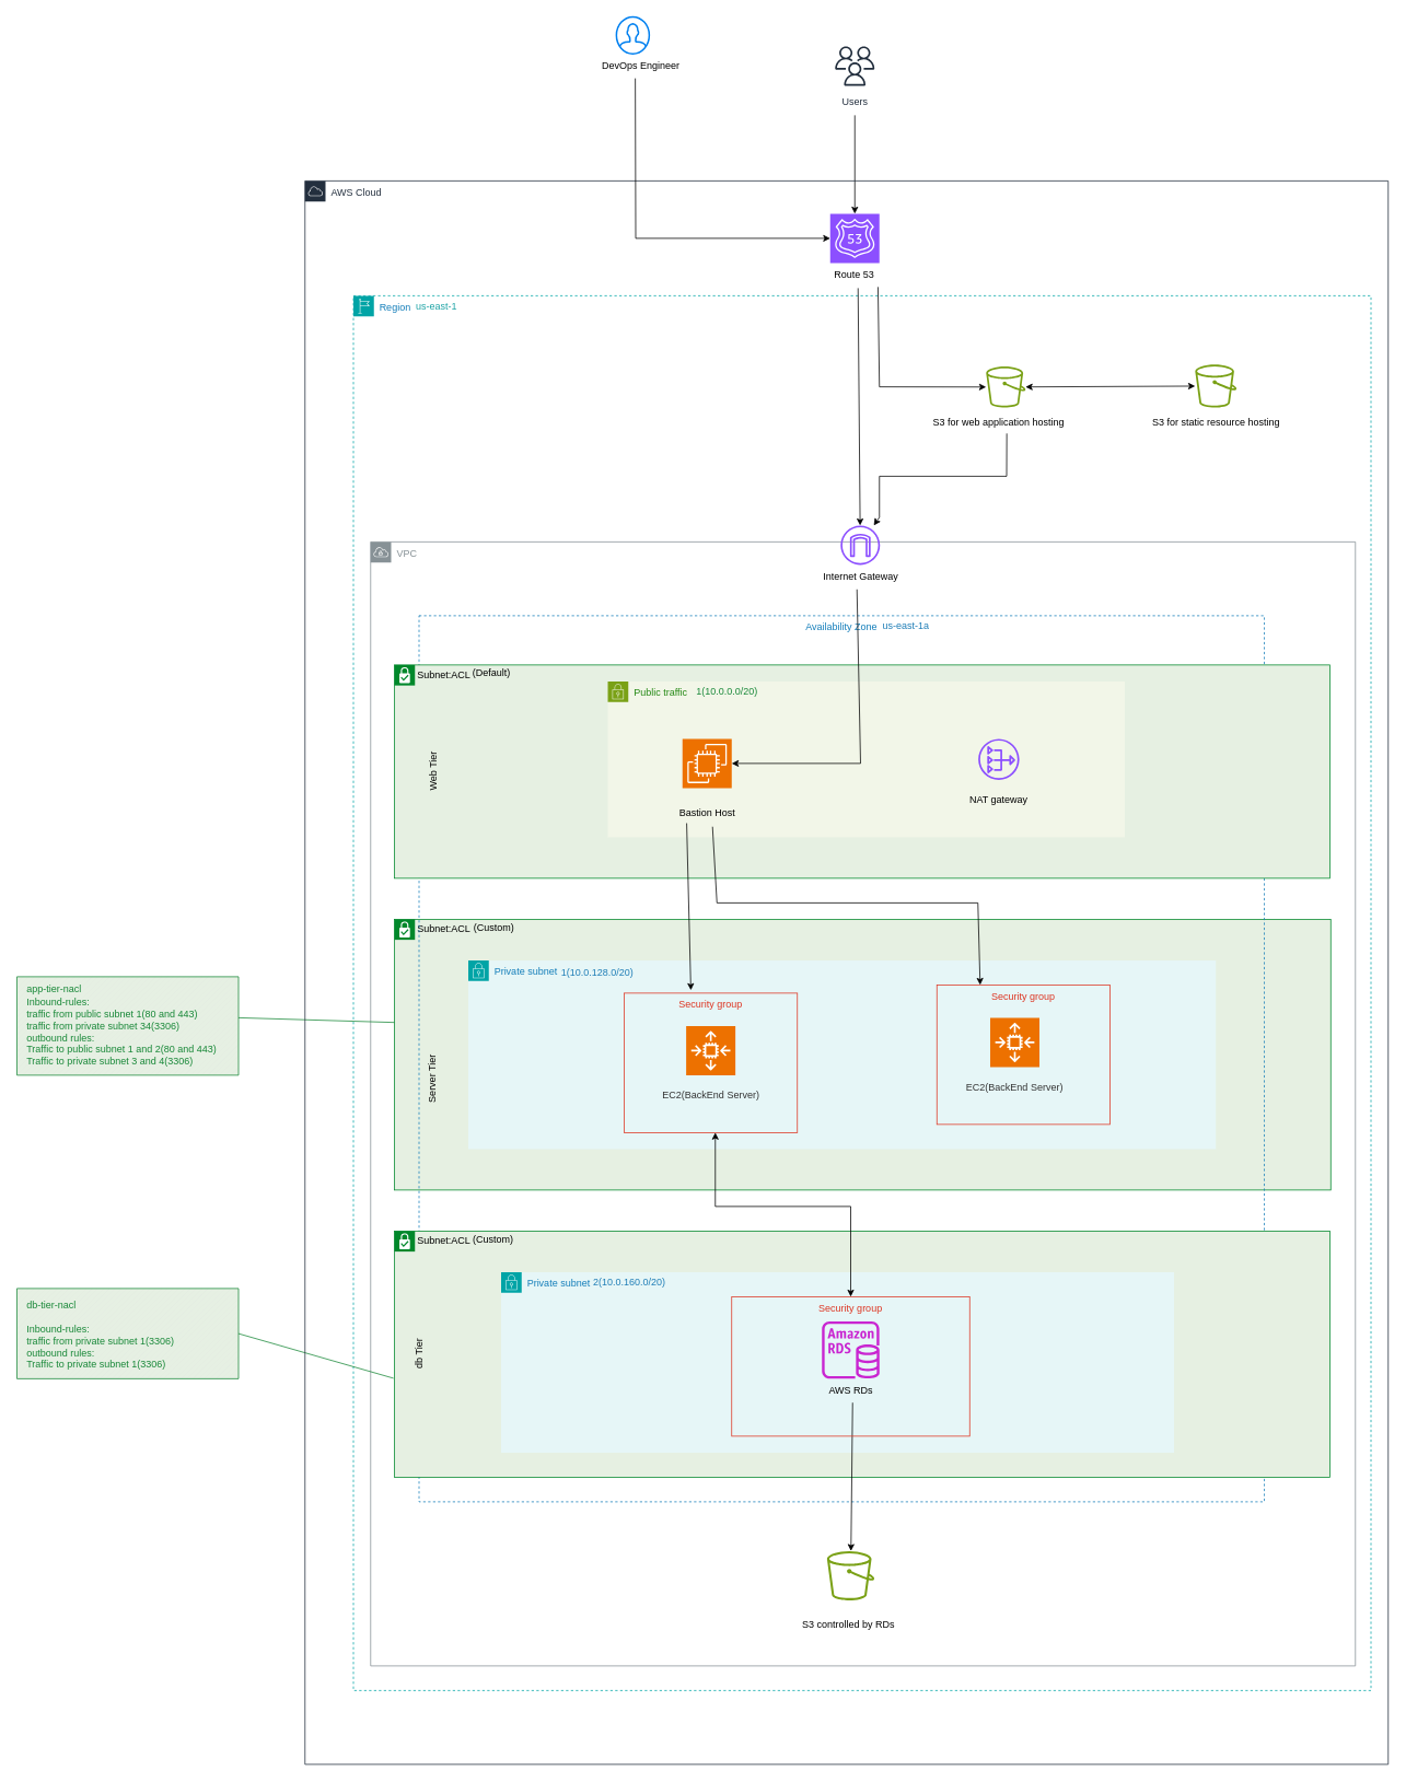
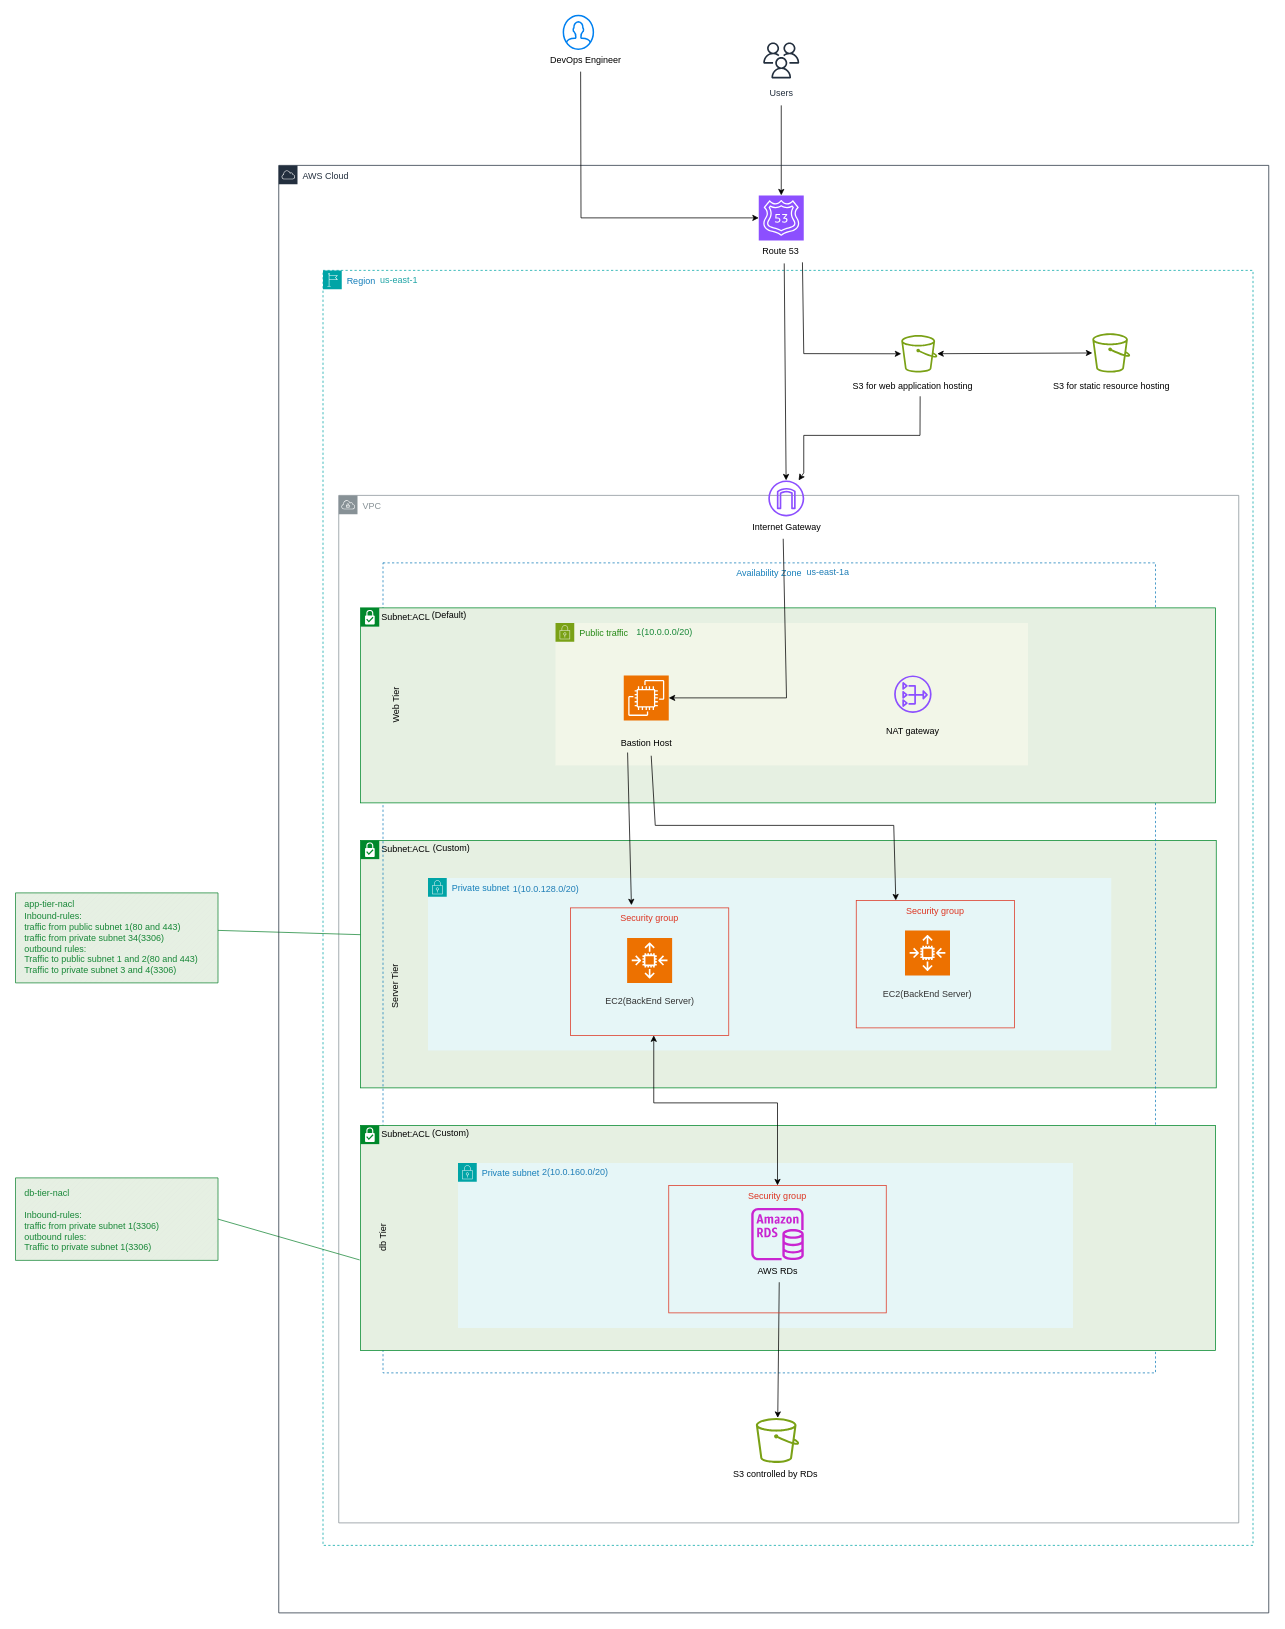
- <mxCell id="49" value="S3 controlled by RDs" style="text;html=1;align=center;verticalAlign=middle;resizable=0;points=[];autosize=1;strokeColor=none;fillColor=none;" vertex="1" parent="43"><mxGeometry x="591.69" y="1745" width="140" height="30" as="geometry" /></mxCell>
+ <mxCell id="49" value="S3 controlled by RDs" style="text;html=1;align=center;verticalAlign=middle;resizable=0;points=[];autosize=1;strokeColor=none;fillColor=none;" vertex="1" parent="43"><mxGeometry x="591.69" y="1730" width="140" height="30" as="geometry" /></mxCell>
